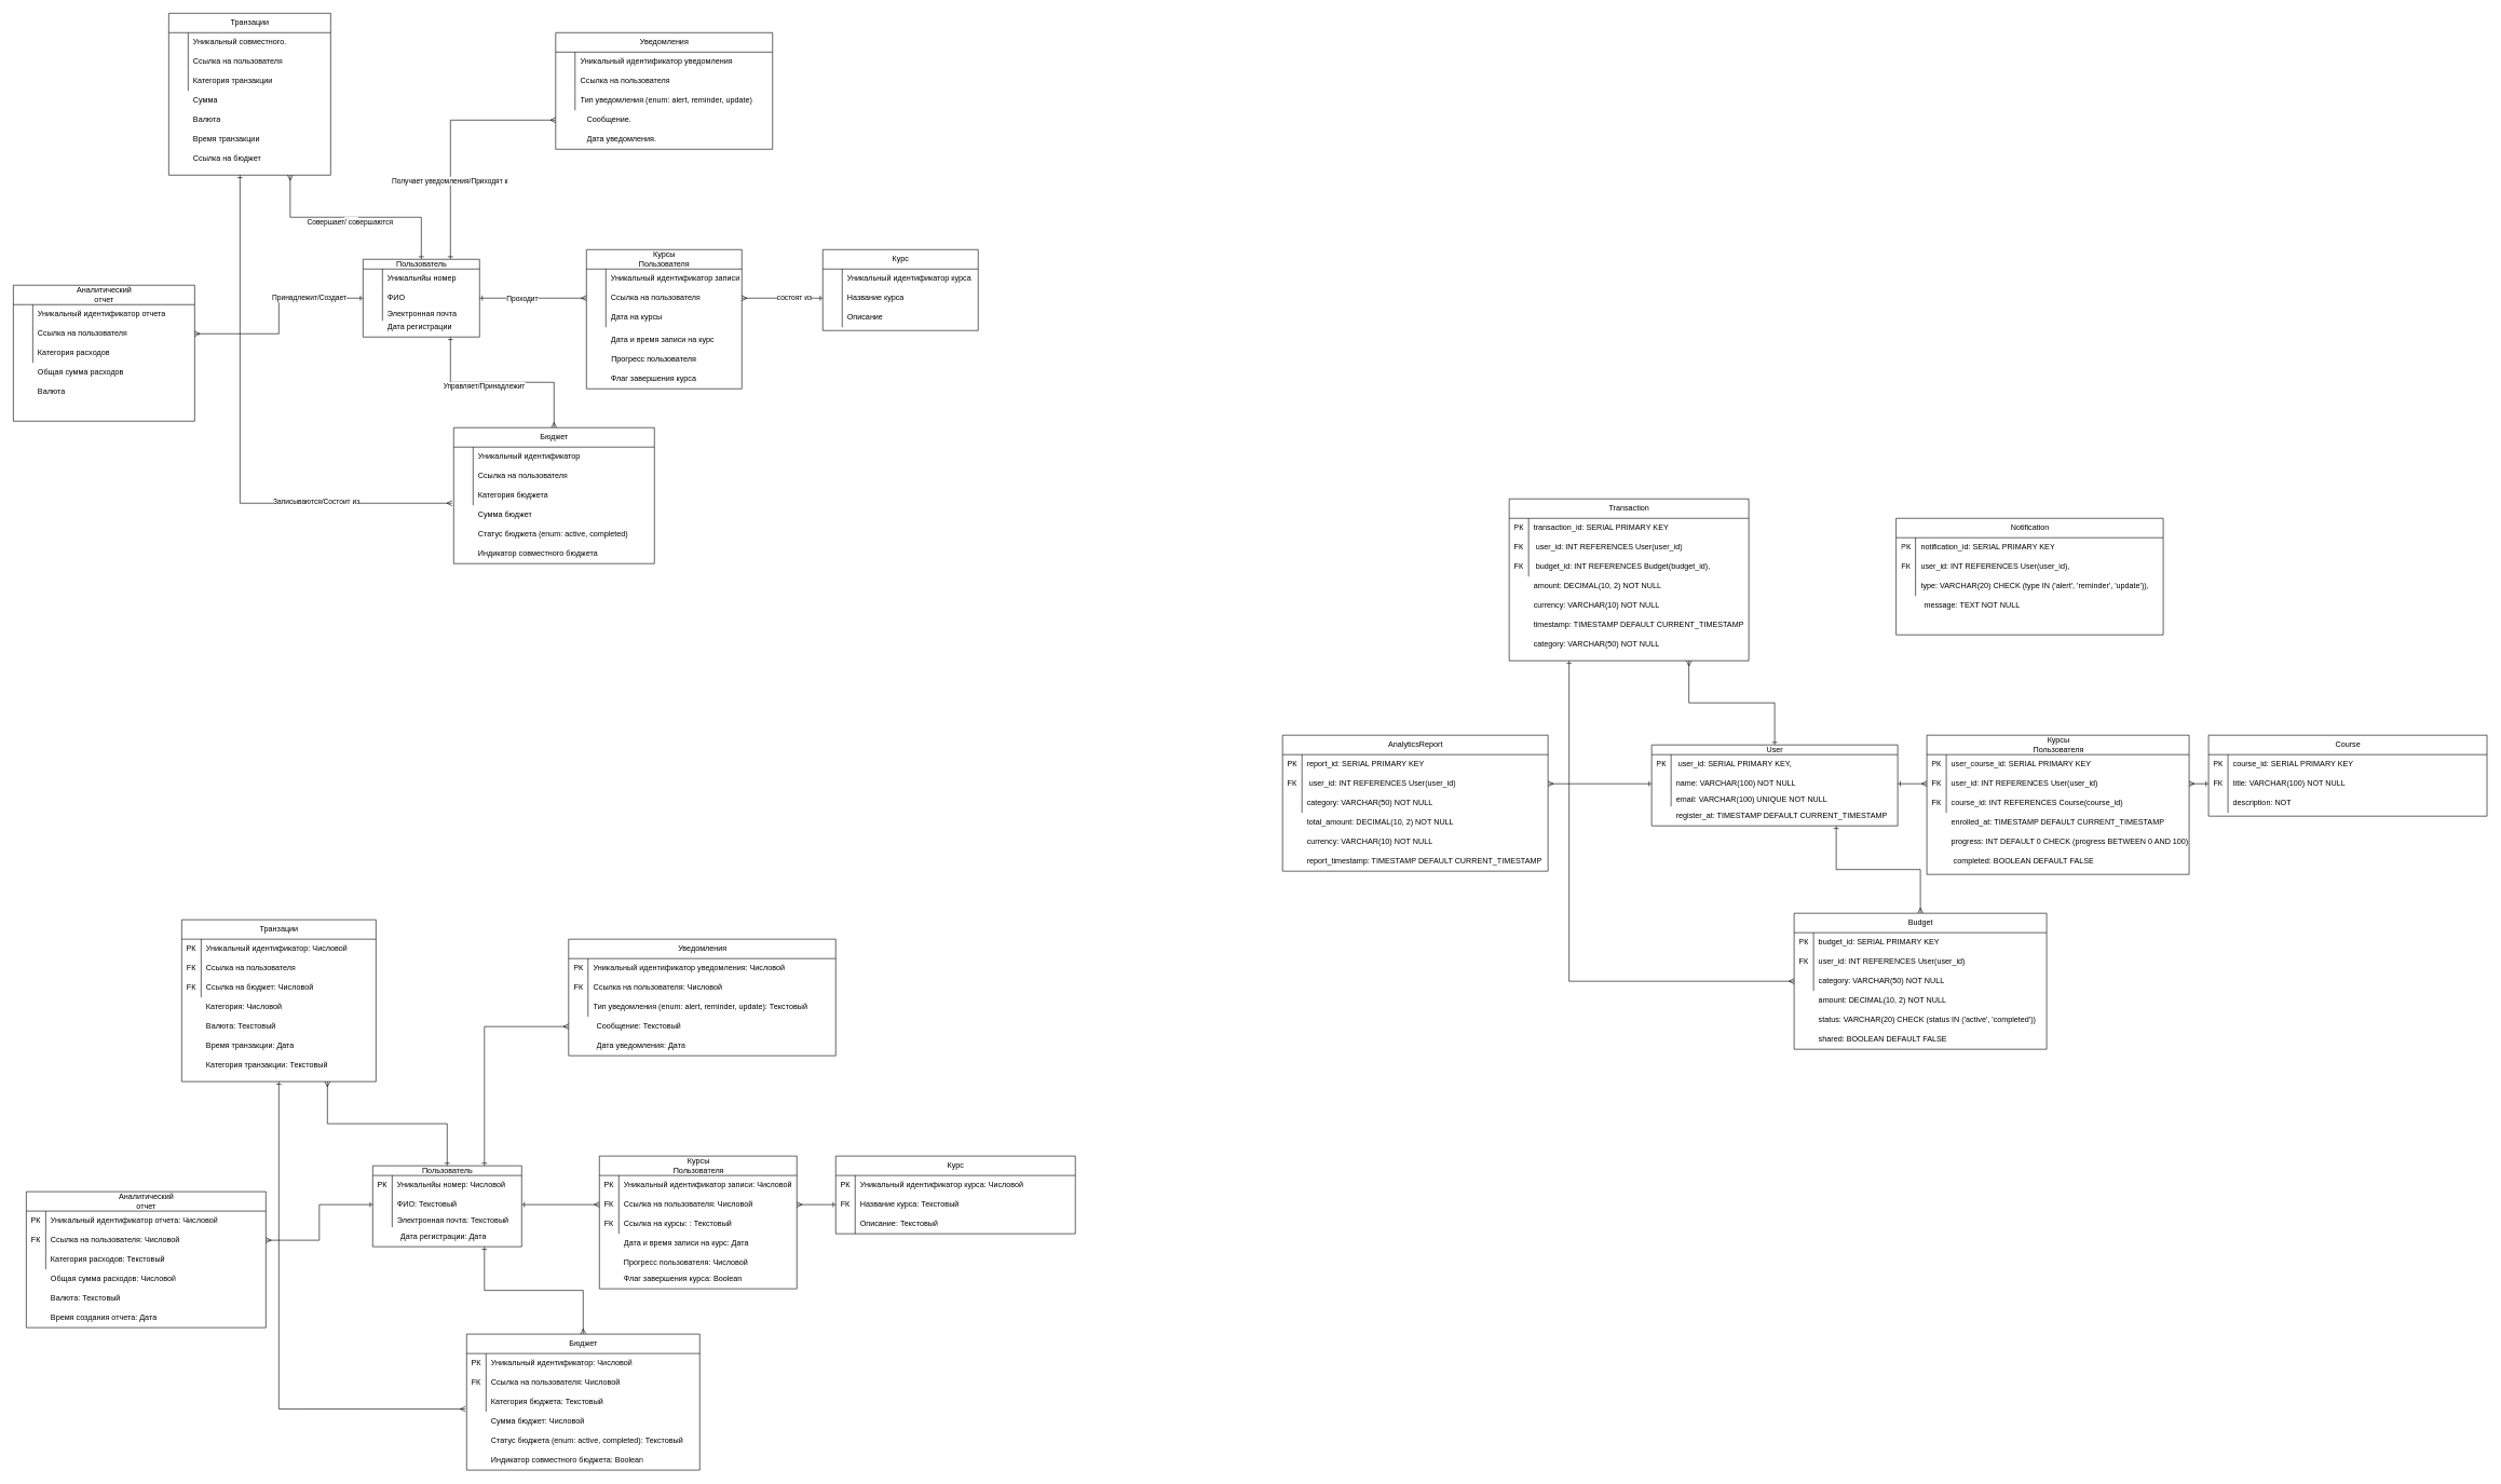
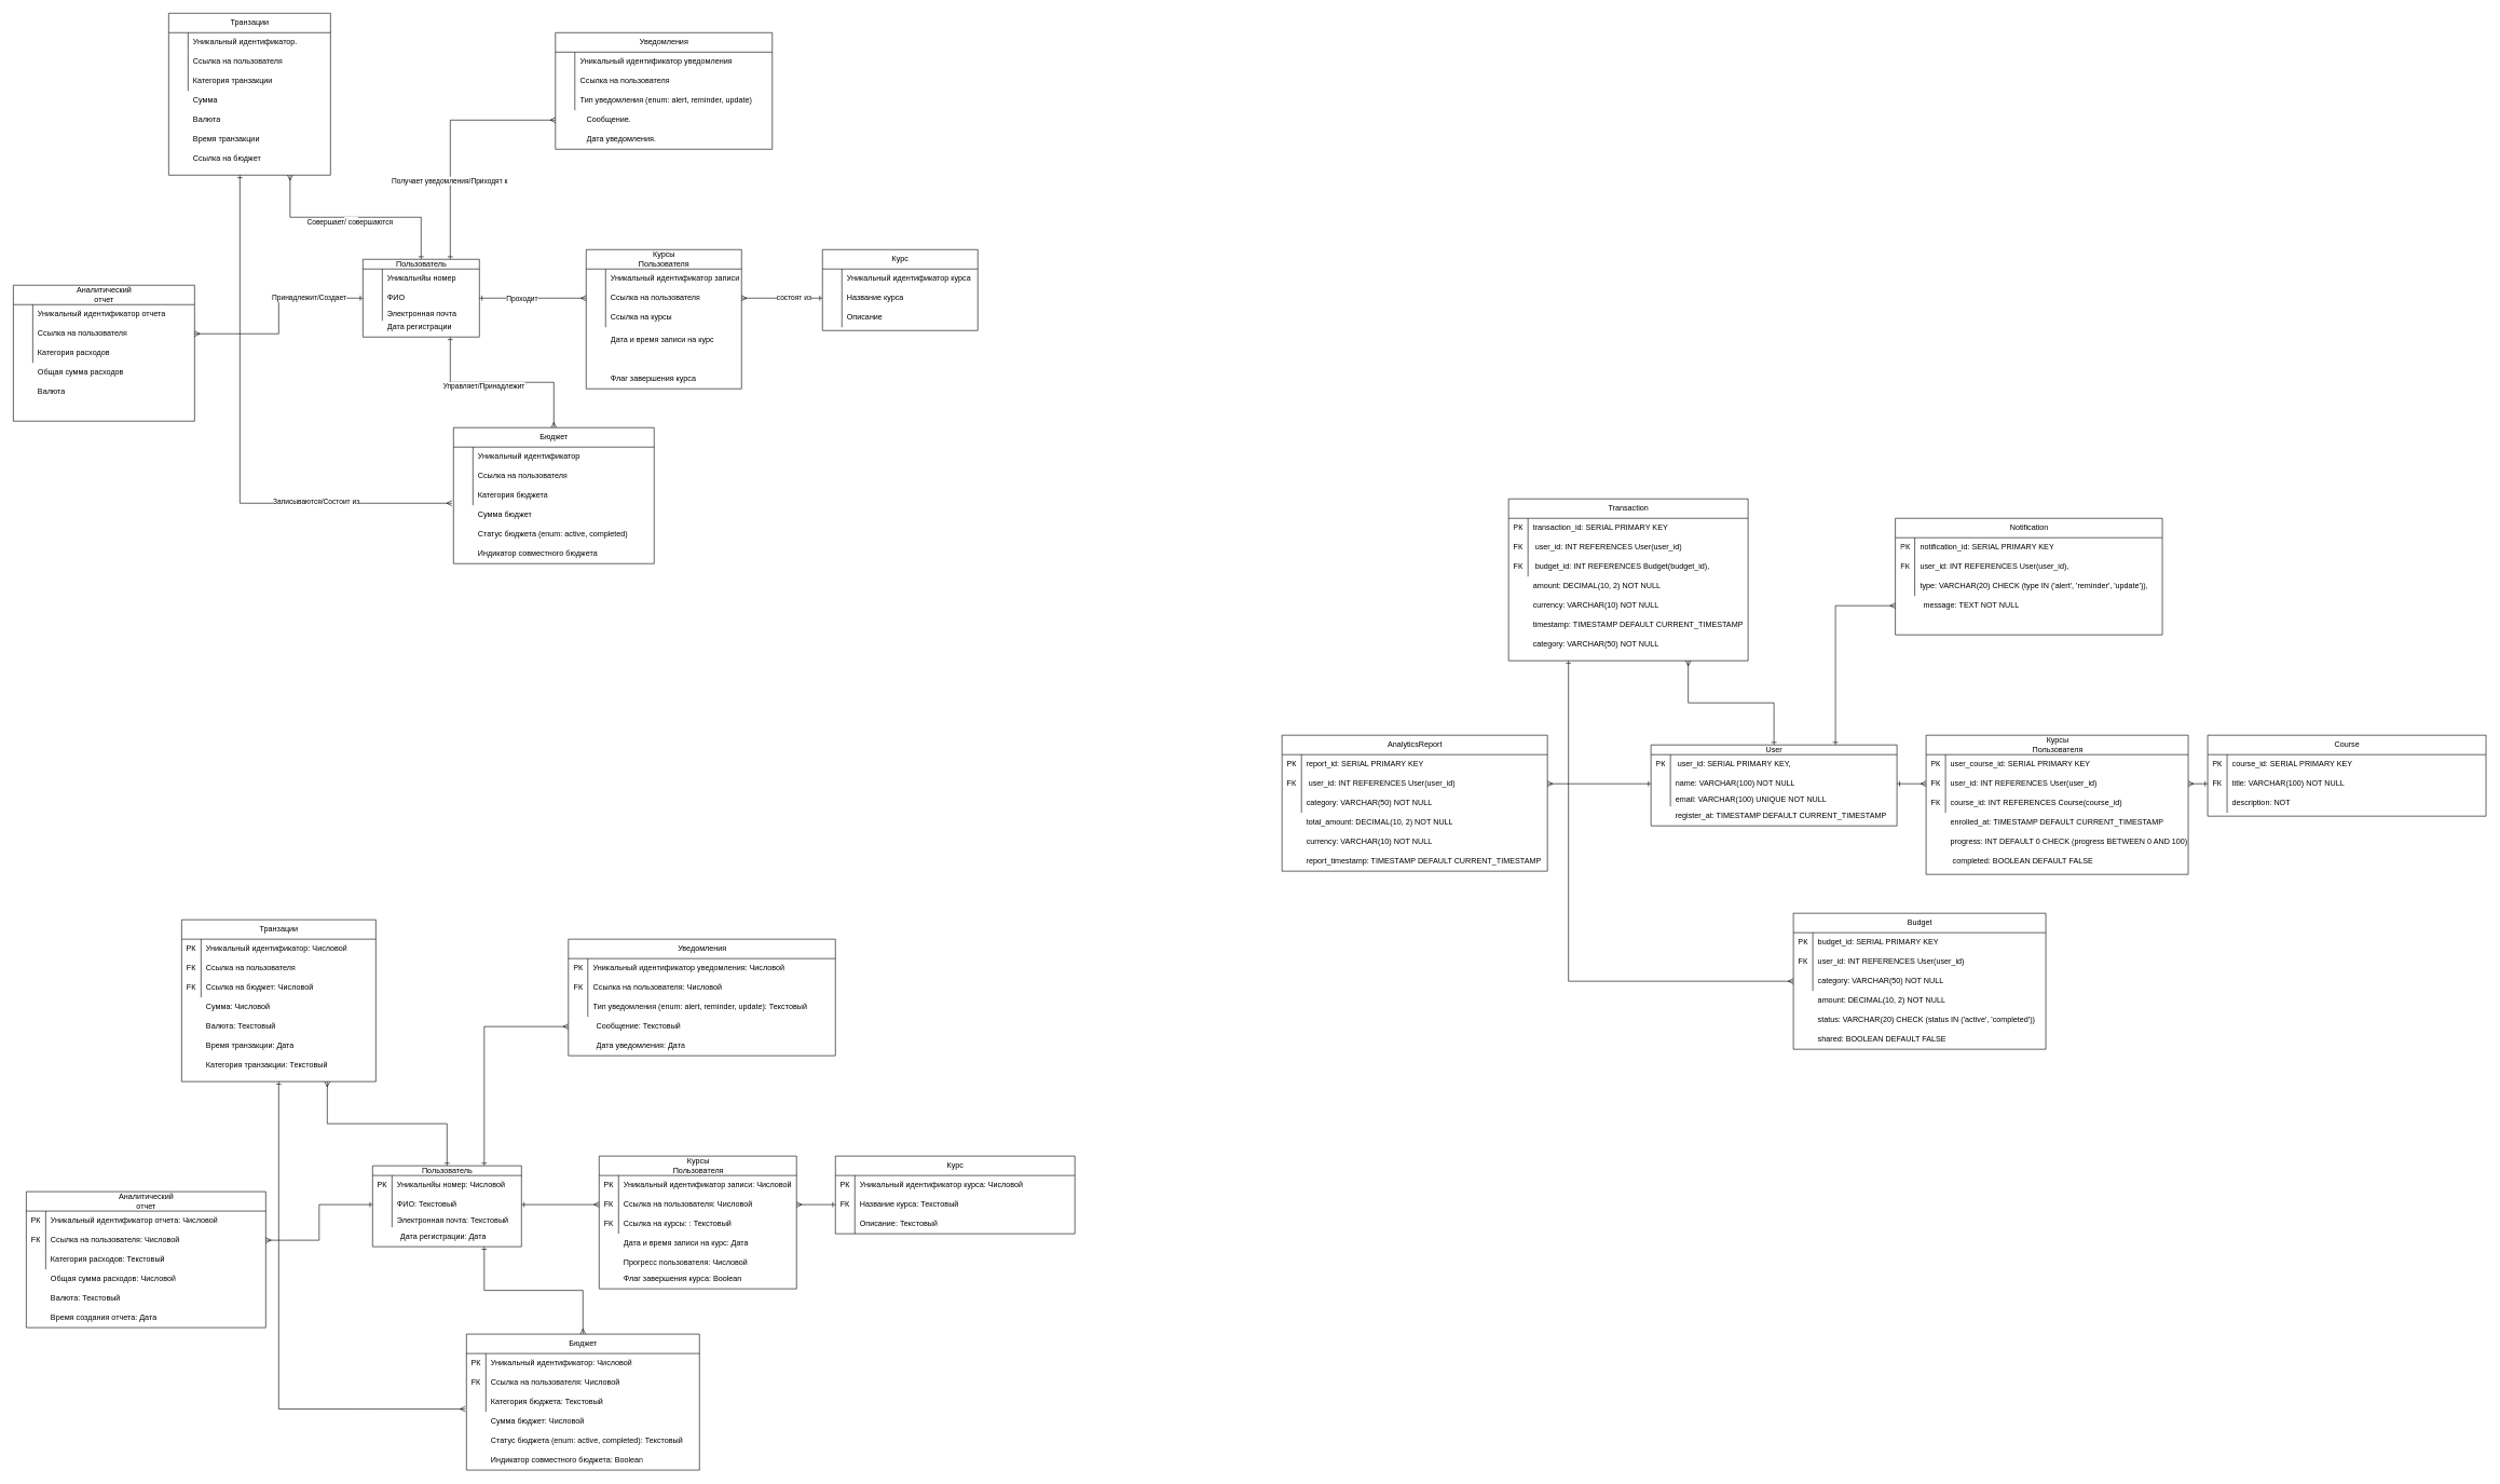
- <mxCell id="32" value="Уникальный совместного." style="shape=partialRectangle;connectable=0;fillColor=none;top=0;left=0;bottom=0;right=0;align=left;spacingLeft=6;overflow=hidden;whiteSpace=wrap;html=1;" vertex="1" parent="30"><mxGeometry x="30" width="220" height="30" as="geometry"><mxRectangle width="220" height="30" as="alternateBounds" /></mxGeometry></mxCell>
+ <mxCell id="32" value="Уникальный идентификатор." style="shape=partialRectangle;connectable=0;fillColor=none;top=0;left=0;bottom=0;right=0;align=left;spacingLeft=6;overflow=hidden;whiteSpace=wrap;html=1;" vertex="1" parent="30"><mxGeometry x="30" width="220" height="30" as="geometry"><mxRectangle width="220" height="30" as="alternateBounds" /></mxGeometry></mxCell>
- <mxCell id="94" value="Дата на курсы" style="shape=partialRectangle;connectable=0;fillColor=none;top=0;left=0;bottom=0;right=0;align=left;spacingLeft=6;overflow=hidden;whiteSpace=wrap;html=1;" vertex="1" parent="92"><mxGeometry x="30" width="210" height="30" as="geometry"><mxRectangle width="210" height="30" as="alternateBounds" /></mxGeometry></mxCell>
+ <mxCell id="94" value="Ссылка на курсы" style="shape=partialRectangle;connectable=0;fillColor=none;top=0;left=0;bottom=0;right=0;align=left;spacingLeft=6;overflow=hidden;whiteSpace=wrap;html=1;" vertex="1" parent="92"><mxGeometry x="30" width="210" height="30" as="geometry"><mxRectangle width="210" height="30" as="alternateBounds" /></mxGeometry></mxCell>
- <mxCell id="296" value="&lt;span style=&quot;color: rgb(0, 0, 0); font-family: Helvetica; font-size: 12px; font-style: normal; font-variant-ligatures: normal; font-variant-caps: normal; font-weight: 400; letter-spacing: normal; orphans: 2; text-align: left; text-indent: 0px; text-transform: none; widows: 2; word-spacing: 0px; -webkit-text-stroke-width: 0px; white-space: normal; background-color: rgb(251, 251, 251); text-decoration-thickness: initial; text-decoration-style: initial; text-decoration-color: initial; display: inline !important; float: none;&quot;&gt;&amp;nbsp; Прогресс пользователя&lt;/span&gt;" style="text;whiteSpace=wrap;html=1;" vertex="1" parent="1"><mxGeometry x="935" y="540" width="145" height="30" as="geometry" /></mxCell>
+ <mxCell id="200" style="edgeStyle=orthogonalEdgeStyle;rounded=0;orthogonalLoop=1;jettySize=auto;html=1;exitX=0.75;exitY=0;exitDx=0;exitDy=0;entryX=0;entryY=0.75;entryDx=0;entryDy=0;endArrow=ERmany;endFill=0;startArrow=ERone;startFill=0;" edge="1" parent="1" source="202" target="212"><mxGeometry relative="1" as="geometry" /></mxCell>
- <mxCell id="201" style="edgeStyle=orthogonalEdgeStyle;rounded=0;orthogonalLoop=1;jettySize=auto;html=1;exitX=0.75;exitY=1;exitDx=0;exitDy=0;entryX=0.5;entryY=0;entryDx=0;entryDy=0;endArrow=ERmany;endFill=0;startArrow=ERone;startFill=0;" edge="1" parent="1" source="202" target="255"><mxGeometry relative="1" as="geometry" /></mxCell>
- <mxCell id="171" value="Категория: Числовой" style="shape=partialRectangle;connectable=0;fillColor=none;top=0;left=0;bottom=0;right=0;align=left;spacingLeft=6;overflow=hidden;whiteSpace=wrap;html=1;" vertex="1" parent="1"><mxGeometry x="310" y="1540" width="220" height="30" as="geometry"><mxRectangle width="220" height="30" as="alternateBounds" /></mxGeometry></mxCell>
+ <mxCell id="171" value="Сумма: Числовой" style="shape=partialRectangle;connectable=0;fillColor=none;top=0;left=0;bottom=0;right=0;align=left;spacingLeft=6;overflow=hidden;whiteSpace=wrap;html=1;" vertex="1" parent="1"><mxGeometry x="310" y="1540" width="220" height="30" as="geometry"><mxRectangle width="220" height="30" as="alternateBounds" /></mxGeometry></mxCell>
